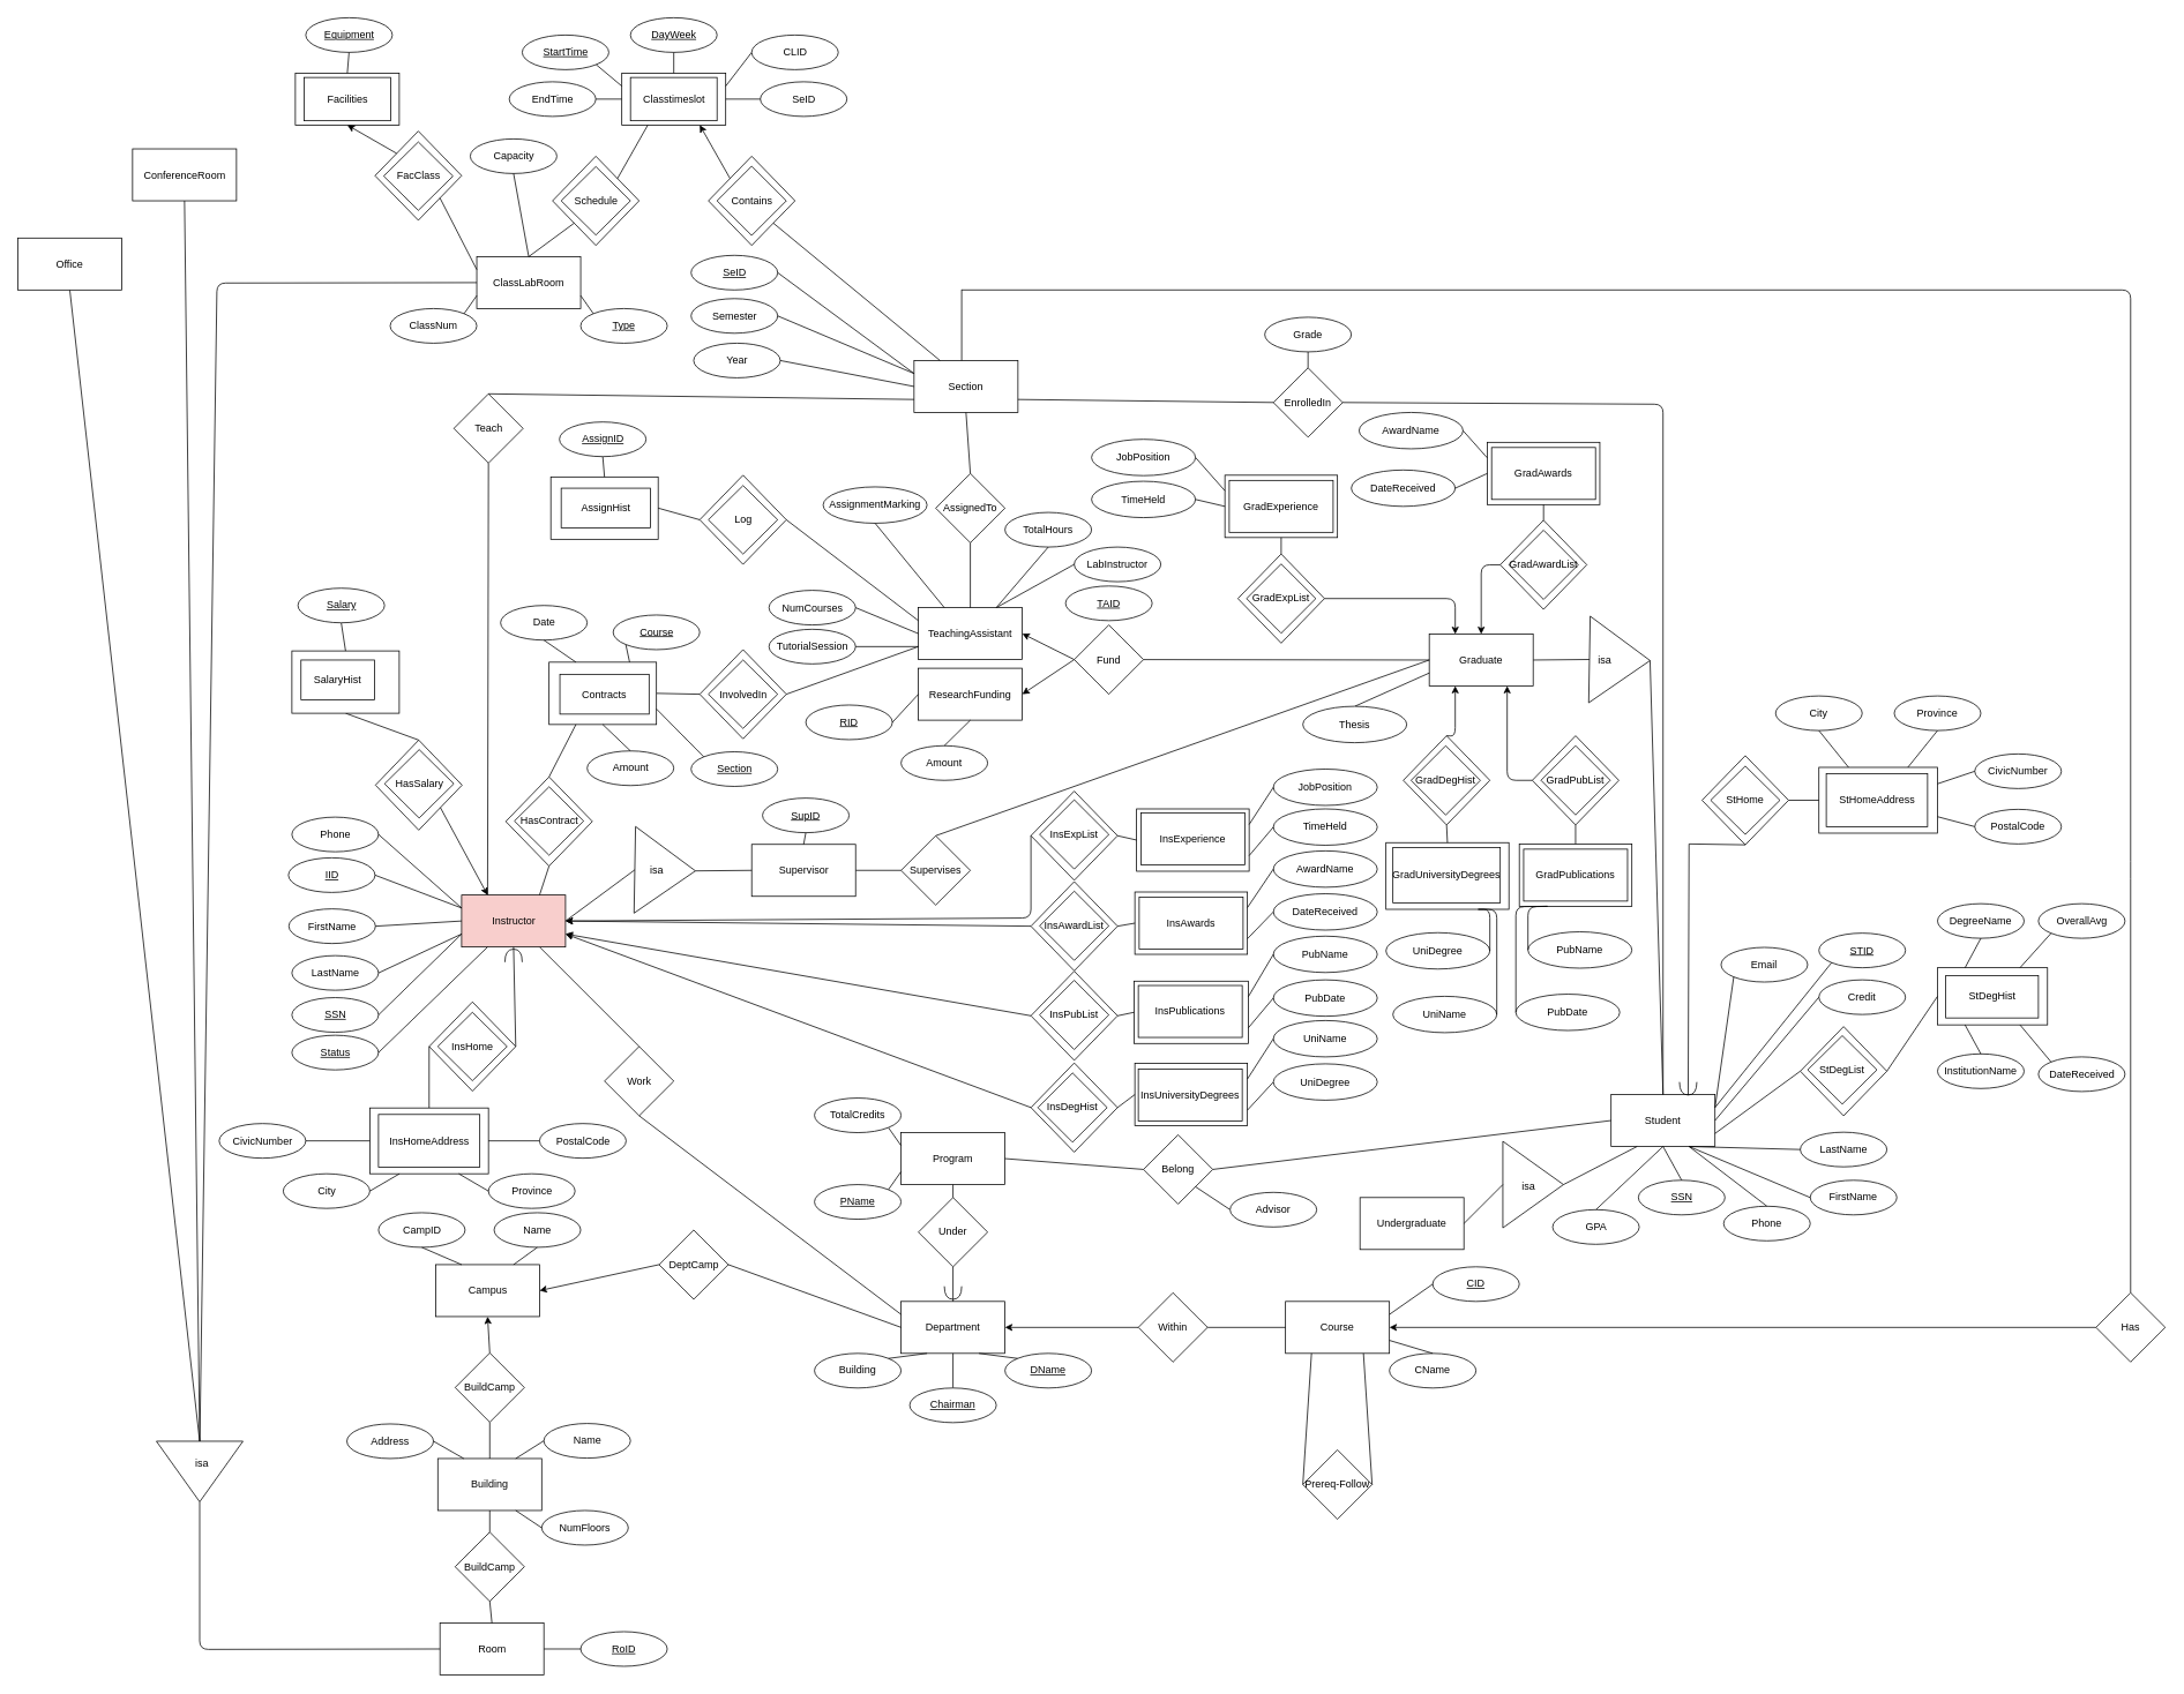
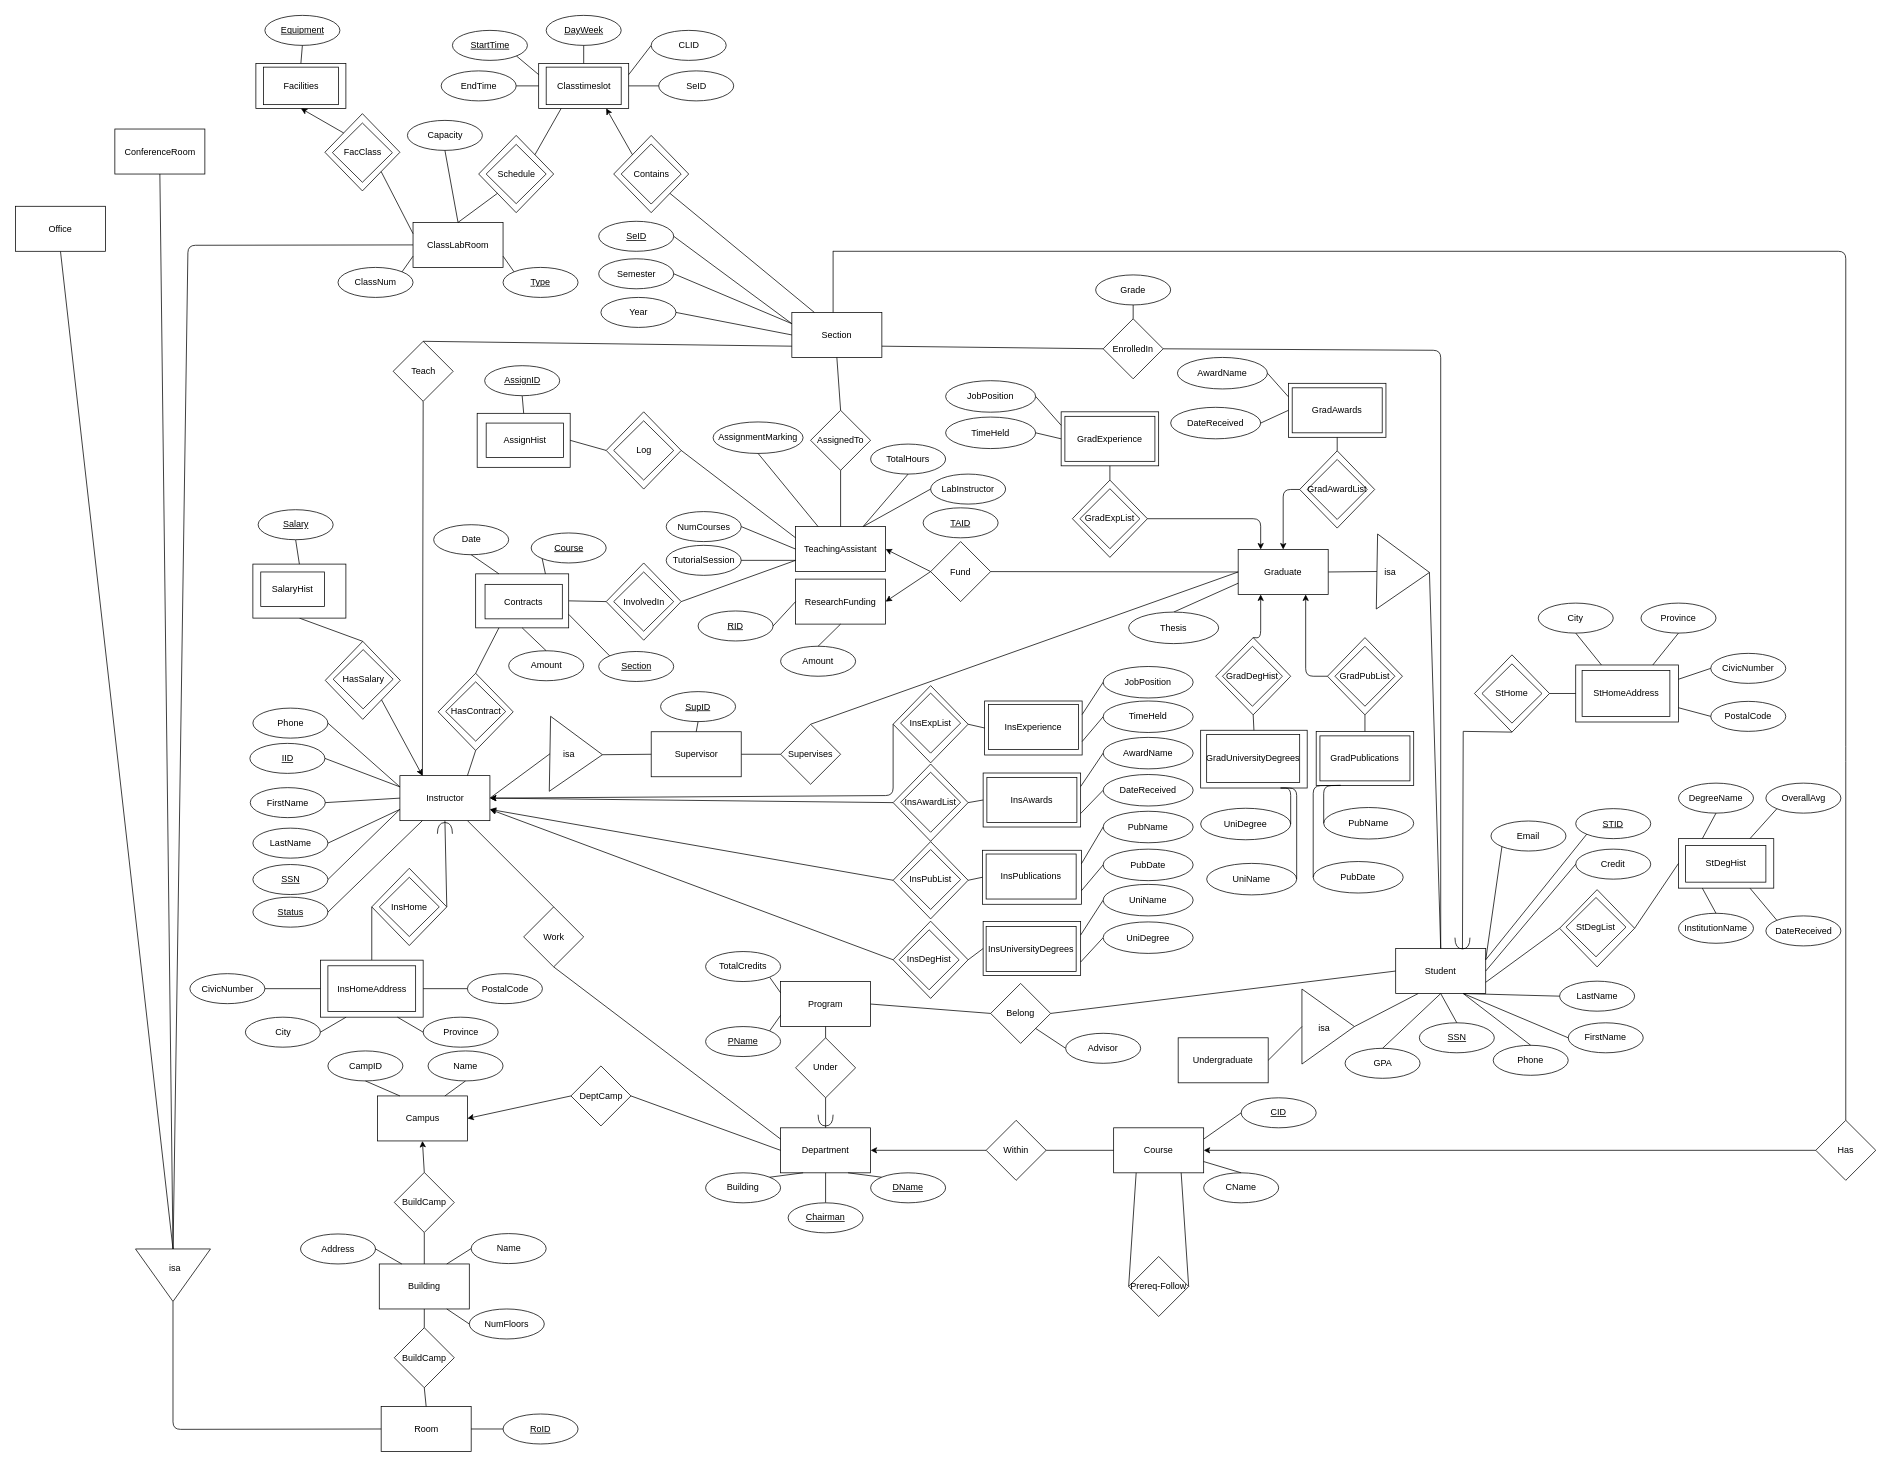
- <mxCell id="18" value="Instructor" style="rounded=0;whiteSpace=wrap;html=1;fillColor=#f8cecc;" vertex="1" parent="1"><mxGeometry x="532.5" y="1033.5" width="120" height="60" as="geometry" /></mxCell>
+ <mxCell id="18" value="Instructor" style="rounded=0;whiteSpace=wrap;html=1;" vertex="1" parent="1"><mxGeometry x="532.5" y="1033.5" width="120" height="60" as="geometry" /></mxCell>
